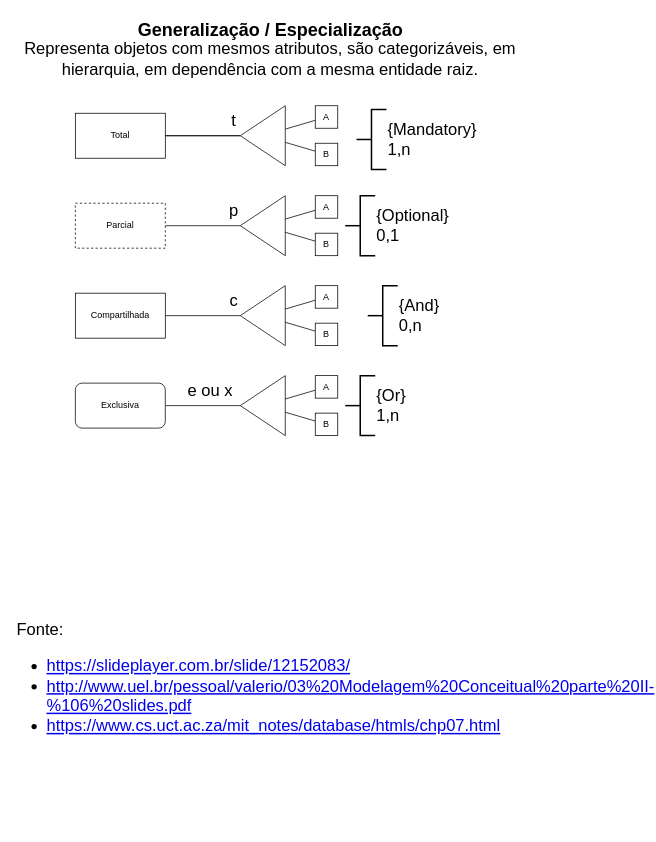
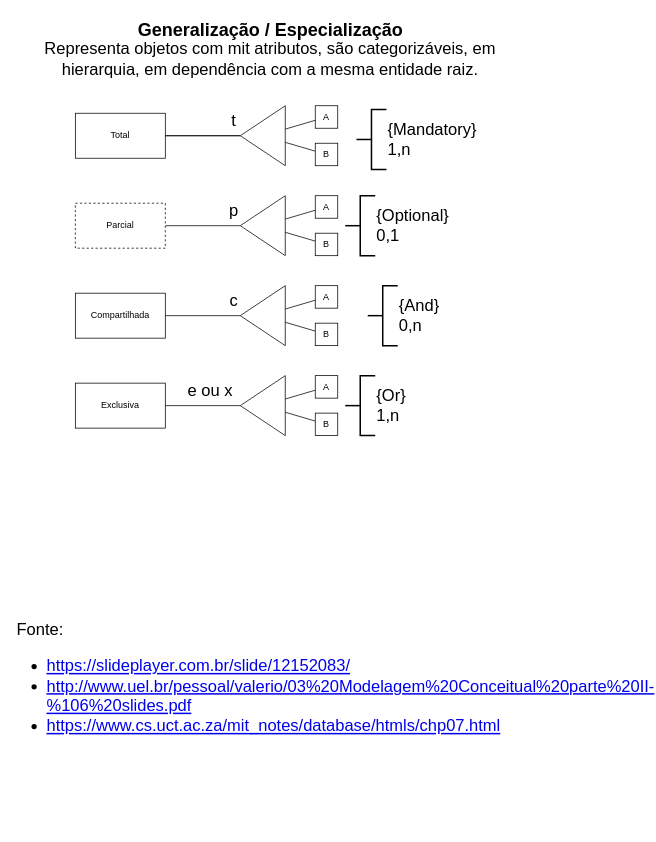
- <mxCell id="36" value="Representa objetos com mesmos atributos, são categorizáveis, em hierarquia, em dependência com a mesma entidade raiz." style="text;html=1;strokeColor=none;fillColor=none;align=center;verticalAlign=middle;whiteSpace=wrap;rounded=0;fontSize=22;" vertex="1" parent="1"><mxGeometry x="20" y="60" width="680" height="35" as="geometry" /></mxCell>
+ <mxCell id="36" value="Representa objetos com mit atributos, são categorizáveis, em hierarquia, em dependência com a mesma entidade raiz." style="text;html=1;strokeColor=none;fillColor=none;align=center;verticalAlign=middle;whiteSpace=wrap;rounded=0;fontSize=22;" vertex="1" parent="1"><mxGeometry x="20" y="60" width="680" height="35" as="geometry" /></mxCell>
- <mxCell id="7" value="Exclusiva" style="whiteSpace=wrap;html=1;rounded=1;" vertex="1" parent="1"><mxGeometry x="100" y="510" width="120" height="60" as="geometry" /></mxCell>
+ <mxCell id="7" value="Exclusiva" style="whiteSpace=wrap;html=1;" vertex="1" parent="1"><mxGeometry x="100" y="510" width="120" height="60" as="geometry" /></mxCell>
